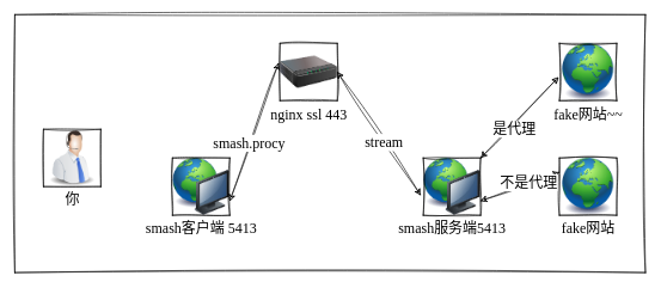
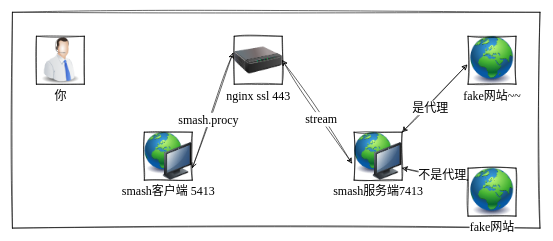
- <mxCell id="4" value="你" style="image;html=1;image=img/lib/clip_art/people/Telesales_Man_128x128.png;sketch=1;hachureGap=4;jiggle=2;curveFitting=1;fontFamily=Architects Daughter;fontSource=https%3A%2F%2Ffonts.googleapis.com%2Fcss%3Ffamily%3DArchitects%2BDaughter;fontSize=20;imageBorder=default;" vertex="1" parent="1"><mxGeometry x="60" y="180" width="80" height="80" as="geometry" /></mxCell>
+ <mxCell id="4" value="你" style="image;html=1;image=img/lib/clip_art/people/Telesales_Man_128x128.png;sketch=1;hachureGap=4;jiggle=2;curveFitting=1;fontFamily=Architects Daughter;fontSource=https%3A%2F%2Ffonts.googleapis.com%2Fcss%3Ffamily%3DArchitects%2BDaughter;fontSize=20;imageBorder=default;" vertex="1" parent="1"><mxGeometry x="60" y="60" width="80" height="80" as="geometry" /></mxCell>
- <mxCell id="7" value="fake网站" style="image;html=1;image=img/lib/clip_art/general/Earth_globe_128x128.png;sketch=1;hachureGap=4;jiggle=2;curveFitting=1;fontFamily=Comic Sans MS;fontSize=20;imageBorder=default;" vertex="1" parent="1"><mxGeometry x="780" y="220" width="80" height="80" as="geometry" /></mxCell>
+ <mxCell id="7" value="fake网站" style="image;html=1;image=img/lib/clip_art/general/Earth_globe_128x128.png;sketch=1;hachureGap=4;jiggle=2;curveFitting=1;fontFamily=Comic Sans MS;fontSize=20;imageBorder=default;" vertex="1" parent="1"><mxGeometry x="780" y="280" width="80" height="80" as="geometry" /></mxCell>
- <mxCell id="8" value="" style="endArrow=classic;startArrow=classic;html=1;rounded=0;sketch=1;hachureGap=4;jiggle=2;curveFitting=1;fontFamily=Architects Daughter;fontSource=https%3A%2F%2Ffonts.googleapis.com%2Fcss%3Ffamily%3DArchitects%2BDaughter;fontSize=16;entryX=1;entryY=0.75;entryDx=0;entryDy=0;exitX=-0.025;exitY=0.344;exitDx=0;exitDy=0;exitPerimeter=0;" edge="1" parent="1" source="14" target="5"><mxGeometry width="50" height="50" relative="1" as="geometry"><mxPoint x="460" y="350" as="sourcePoint" /><mxPoint x="510" y="300" as="targetPoint" /></mxGeometry></mxCell>
+ <mxCell id="8" value="" style="endArrow=open;startArrow=classic;html=1;rounded=0;sketch=1;hachureGap=4;jiggle=2;curveFitting=1;fontFamily=Architects Daughter;fontSource=https%3A%2F%2Ffonts.googleapis.com%2Fcss%3Ffamily%3DArchitects%2BDaughter;fontSize=16;entryX=1;entryY=0.75;entryDx=0;entryDy=0;exitX=-0.025;exitY=0.344;exitDx=0;exitDy=0;exitPerimeter=0;" edge="1" parent="1" source="14" target="5"><mxGeometry width="50" height="50" relative="1" as="geometry"><mxPoint x="460" y="350" as="sourcePoint" /><mxPoint x="510" y="300" as="targetPoint" /></mxGeometry></mxCell>
- <mxCell id="6" value="smash服务端5413" style="image;html=1;image=img/lib/clip_art/computers/Network_128x128.png;sketch=1;hachureGap=4;jiggle=2;curveFitting=1;fontFamily=Comic Sans MS;fontSize=20;imageBorder=default;" vertex="1" parent="1"><mxGeometry x="590" y="220" width="80" height="80" as="geometry" /></mxCell>
+ <mxCell id="6" value="smash服务端7413" style="image;html=1;image=img/lib/clip_art/computers/Network_128x128.png;sketch=1;hachureGap=4;jiggle=2;curveFitting=1;fontFamily=Comic Sans MS;fontSize=20;imageBorder=default;" vertex="1" parent="1"><mxGeometry x="590" y="220" width="80" height="80" as="geometry" /></mxCell>
